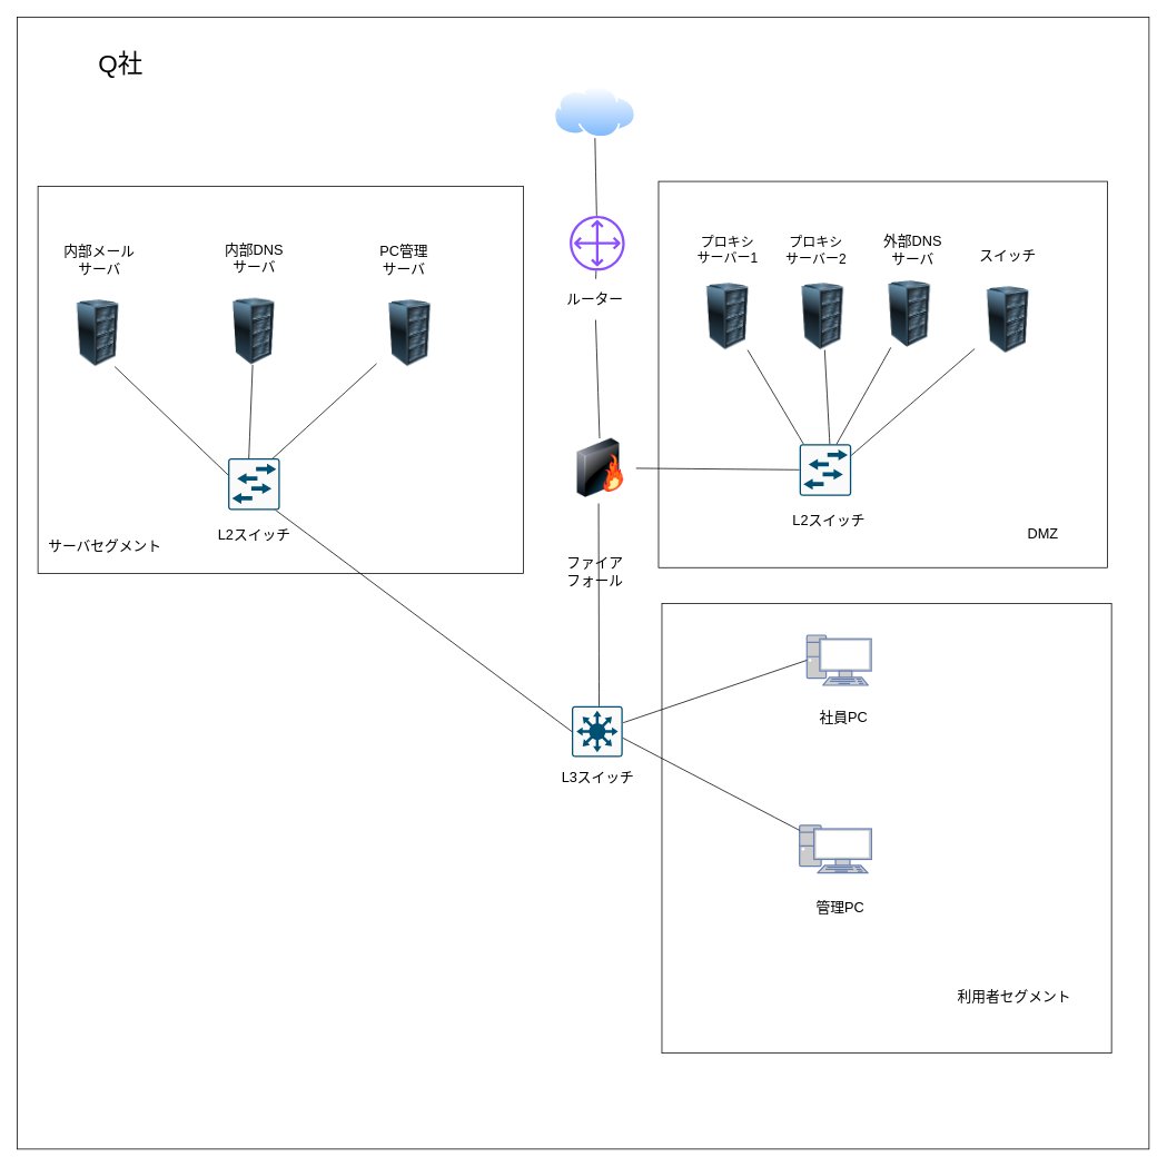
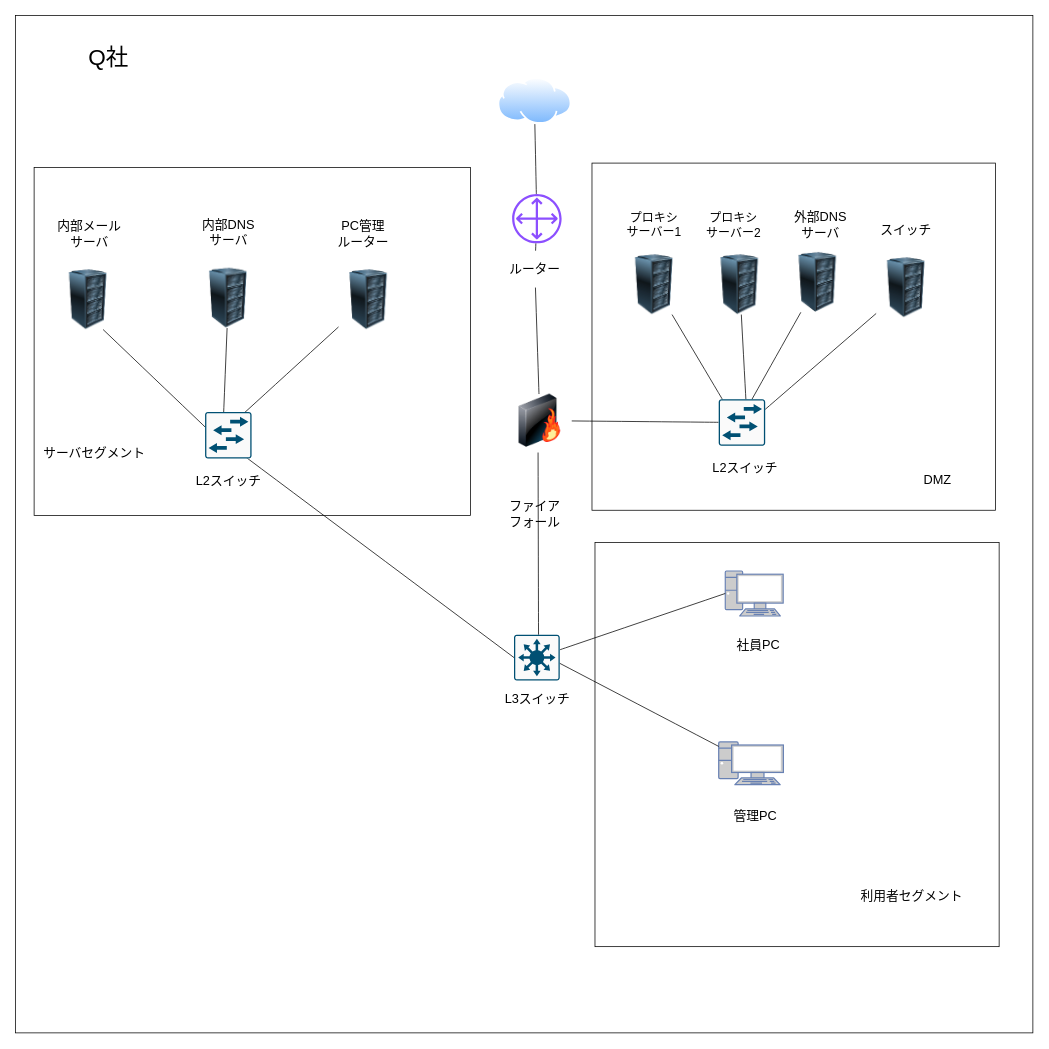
- <mxCell id="45" value="&lt;div style=&quot;font-size: 17px;&quot;&gt;PC管理&lt;br style=&quot;font-size: 17px;&quot;&gt;サーバ&lt;/div&gt;" style="text;strokeColor=none;align=center;fillColor=none;html=1;verticalAlign=middle;whiteSpace=wrap;rounded=0;fontSize=17;" parent="1" vertex="1"><mxGeometry x="435.5" y="287" width="95.5" height="49" as="geometry" /></mxCell>
+ <mxCell id="45" value="&lt;div style=&quot;font-size: 17px;&quot;&gt;PC管理&lt;br style=&quot;font-size: 17px;&quot;&gt;ルーター&lt;/div&gt;" style="text;strokeColor=none;align=center;fillColor=none;html=1;verticalAlign=middle;whiteSpace=wrap;rounded=0;fontSize=17;" parent="1" vertex="1"><mxGeometry x="435.5" y="287" width="95.5" height="49" as="geometry" /></mxCell>
- <mxCell id="47" value="サーバセグメント" style="text;strokeColor=none;align=center;fillColor=none;html=1;verticalAlign=middle;whiteSpace=wrap;rounded=0;fontSize=17;" parent="1" vertex="1"><mxGeometry x="47" y="623.07" width="157" height="64" as="geometry" /></mxCell>
+ <mxCell id="47" value="サーバセグメント" style="text;strokeColor=none;align=center;fillColor=none;html=1;verticalAlign=middle;whiteSpace=wrap;rounded=0;fontSize=17;" parent="1" vertex="1"><mxGeometry x="47" y="573.07" width="157" height="64" as="geometry" /></mxCell>
